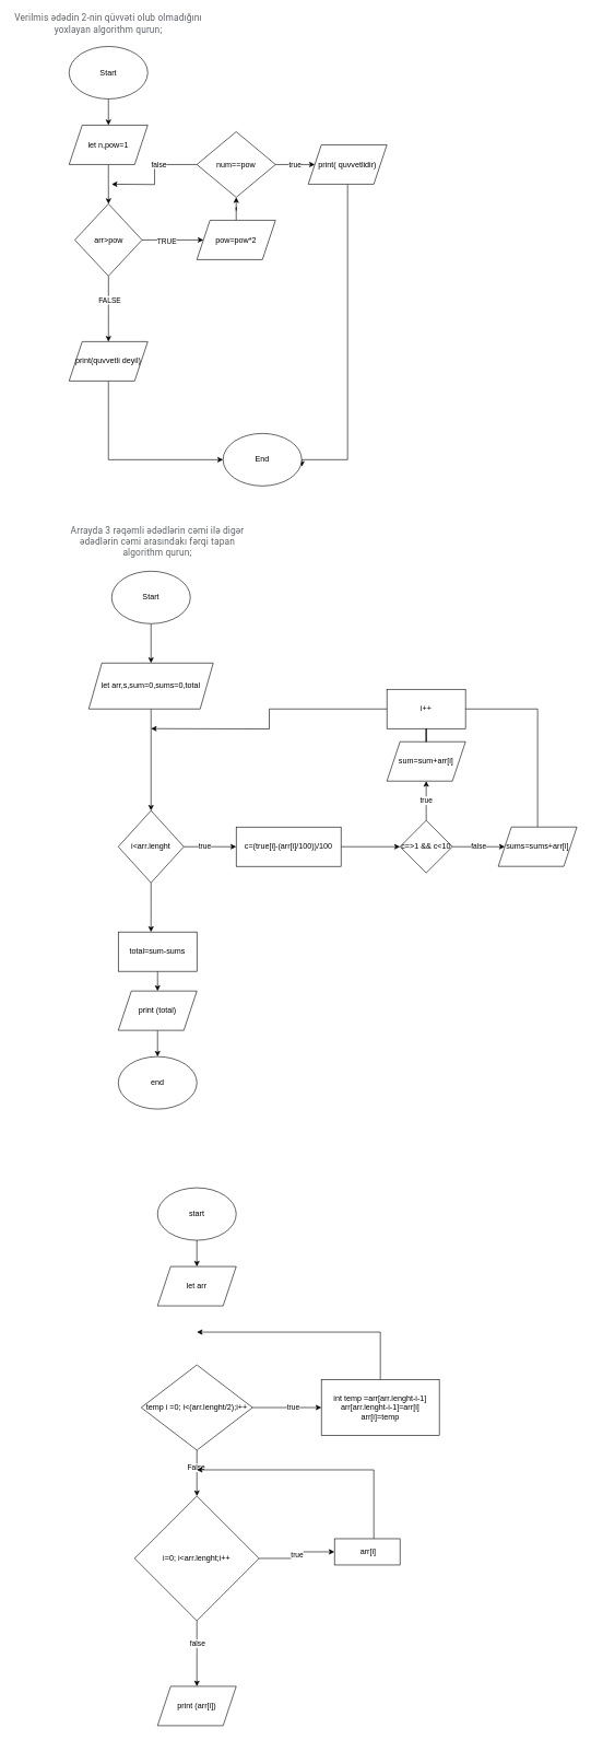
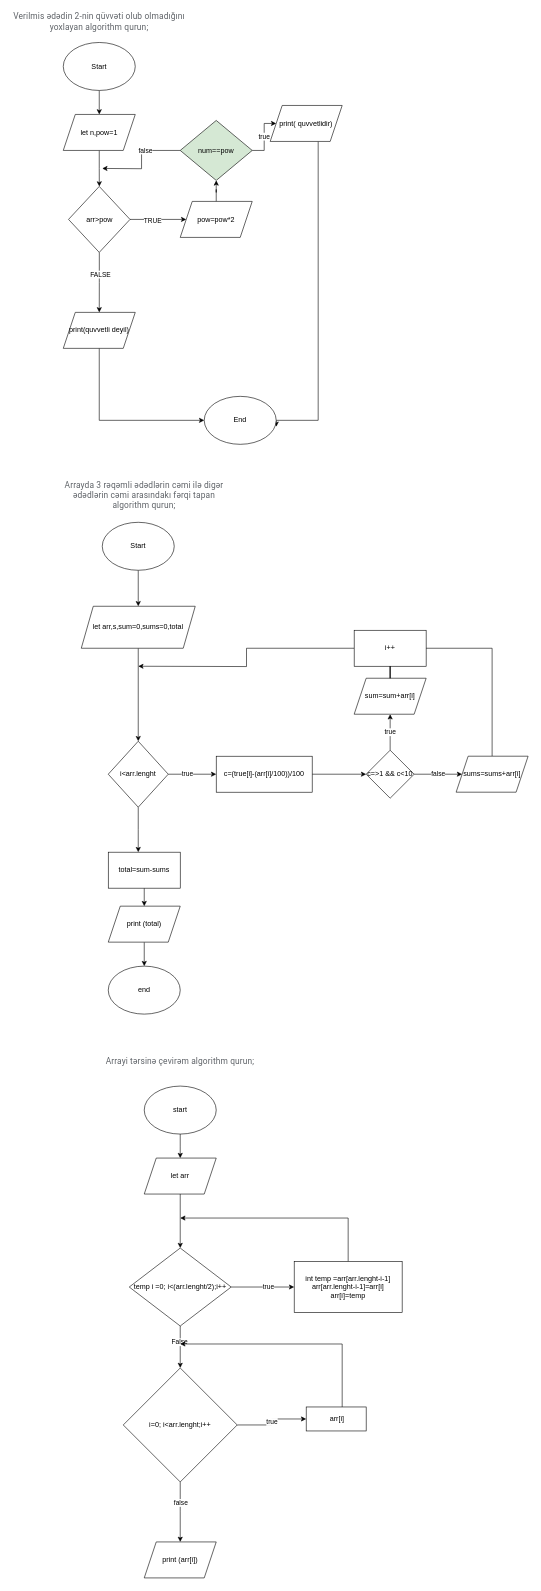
- <mxCell id="17" value="num==pow" style="rhombus;whiteSpace=wrap;html=1;" vertex="1" parent="1"><mxGeometry x="300" y="200" width="120" height="100" as="geometry" /></mxCell>
+ <mxCell id="17" value="num==pow" style="rhombus;whiteSpace=wrap;html=1;fillColor=#d5e8d4;" vertex="1" parent="1"><mxGeometry x="300" y="200" width="120" height="100" as="geometry" /></mxCell>
- <mxCell id="19" value="print( quvvetlidir)" style="shape=parallelogram;perimeter=parallelogramPerimeter;whiteSpace=wrap;html=1;fixedSize=1;" vertex="1" parent="1"><mxGeometry x="470" y="220" width="120" height="60" as="geometry" /></mxCell>
+ <mxCell id="19" value="print( quvvetlidir)" style="shape=parallelogram;perimeter=parallelogramPerimeter;whiteSpace=wrap;html=1;fixedSize=1;" vertex="1" parent="1"><mxGeometry x="450" y="175" width="120" height="60" as="geometry" /></mxCell>
+ <mxCell id="48" value="&lt;span style=&quot;color: rgb(95 , 99 , 104) ; font-family: &amp;#34;roboto&amp;#34; , &amp;#34;robotodraft&amp;#34; , &amp;#34;helvetica&amp;#34; , &amp;#34;arial&amp;#34; , sans-serif ; font-size: 14px ; letter-spacing: 0.2px ; background-color: rgb(255 , 255 , 255)&quot;&gt;Arrayi tərsinə çevirəm algorithm qurun;&lt;/span&gt;" style="text;html=1;strokeColor=none;fillColor=none;align=center;verticalAlign=middle;whiteSpace=wrap;rounded=0;" vertex="1" parent="1"><mxGeometry x="120" y="1754" width="360" height="30" as="geometry" /></mxCell>
+ <mxCell id="51" value="" style="edgeStyle=orthogonalEdgeStyle;rounded=0;orthogonalLoop=1;jettySize=auto;html=1;" edge="1" parent="1" source="52" target="57"><mxGeometry relative="1" as="geometry" /></mxCell>
